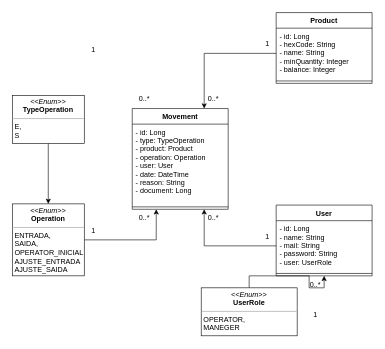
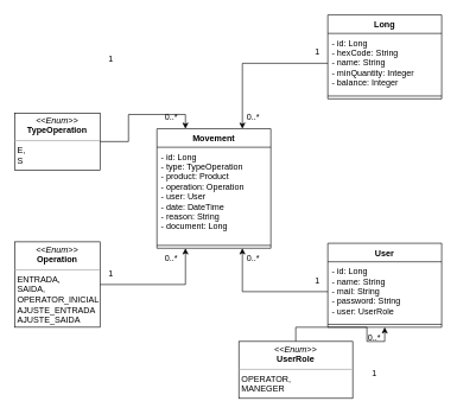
- <mxCell id="2" value="Product" style="swimlane;fontStyle=1;align=center;verticalAlign=top;childLayout=stackLayout;horizontal=1;startSize=26;horizontalStack=0;resizeParent=1;resizeParentMax=0;resizeLast=0;collapsible=1;marginBottom=0;" vertex="1" parent="1"><mxGeometry x="460" y="20" width="160" height="118" as="geometry" /></mxCell>
+ <mxCell id="2" value="Long" style="swimlane;fontStyle=1;align=center;verticalAlign=top;childLayout=stackLayout;horizontal=1;startSize=26;horizontalStack=0;resizeParent=1;resizeParentMax=0;resizeLast=0;collapsible=1;marginBottom=0;" vertex="1" parent="1"><mxGeometry x="460" y="20" width="160" height="118" as="geometry" /></mxCell>
- <mxCell id="15" style="edgeStyle=orthogonalEdgeStyle;rounded=0;orthogonalLoop=1;jettySize=auto;html=1;" edge="1" parent="1" source="16" target="11"><mxGeometry relative="1" as="geometry" /></mxCell>
+ <mxCell id="15" style="edgeStyle=orthogonalEdgeStyle;rounded=0;orthogonalLoop=1;jettySize=auto;html=1;entryX=0.25;entryY=0;entryDx=0;entryDy=0;" edge="1" parent="1" source="16" target="12"><mxGeometry relative="1" as="geometry" /></mxCell>
